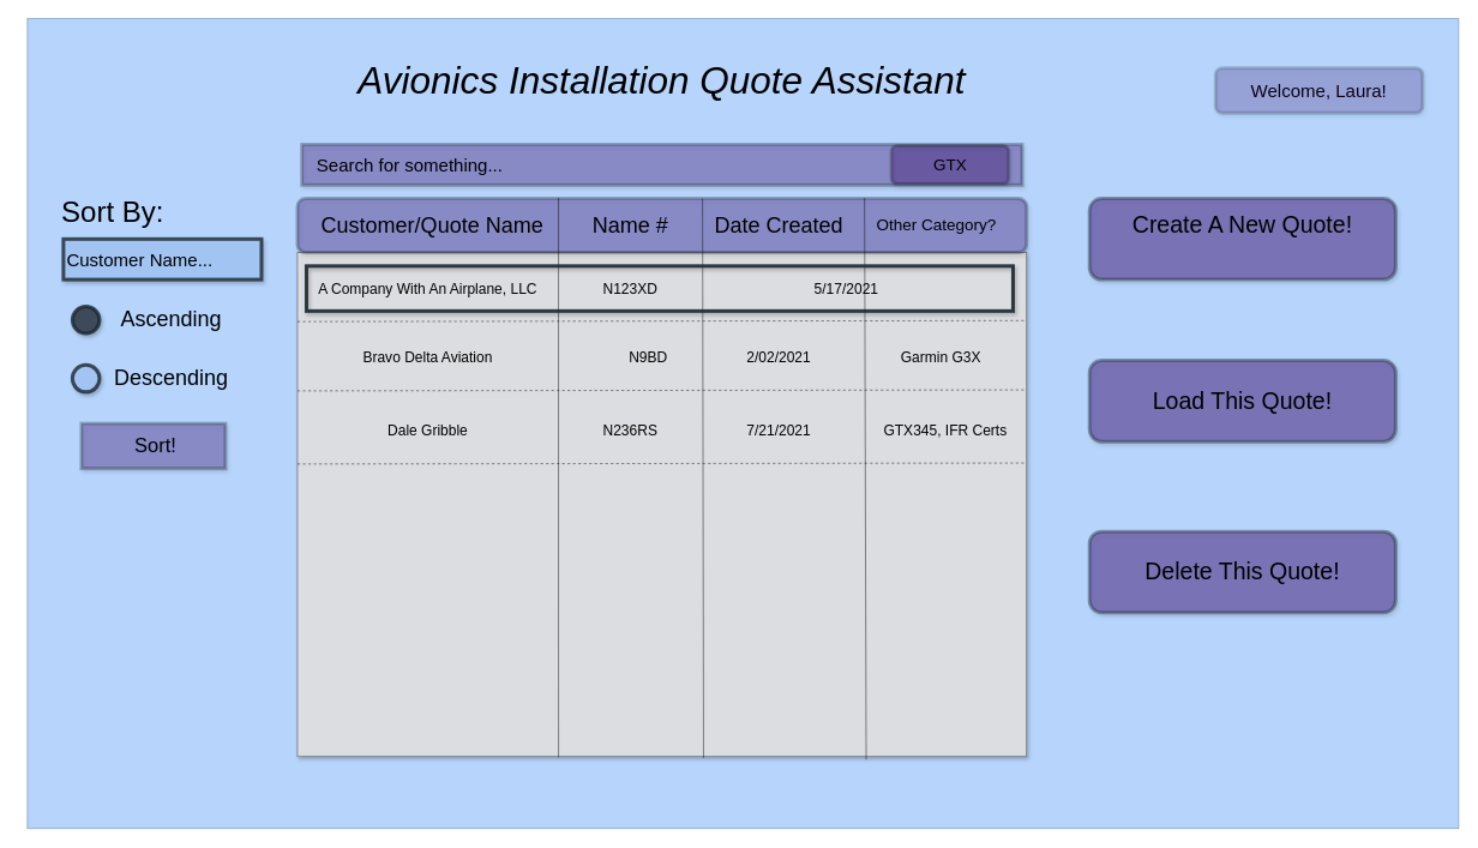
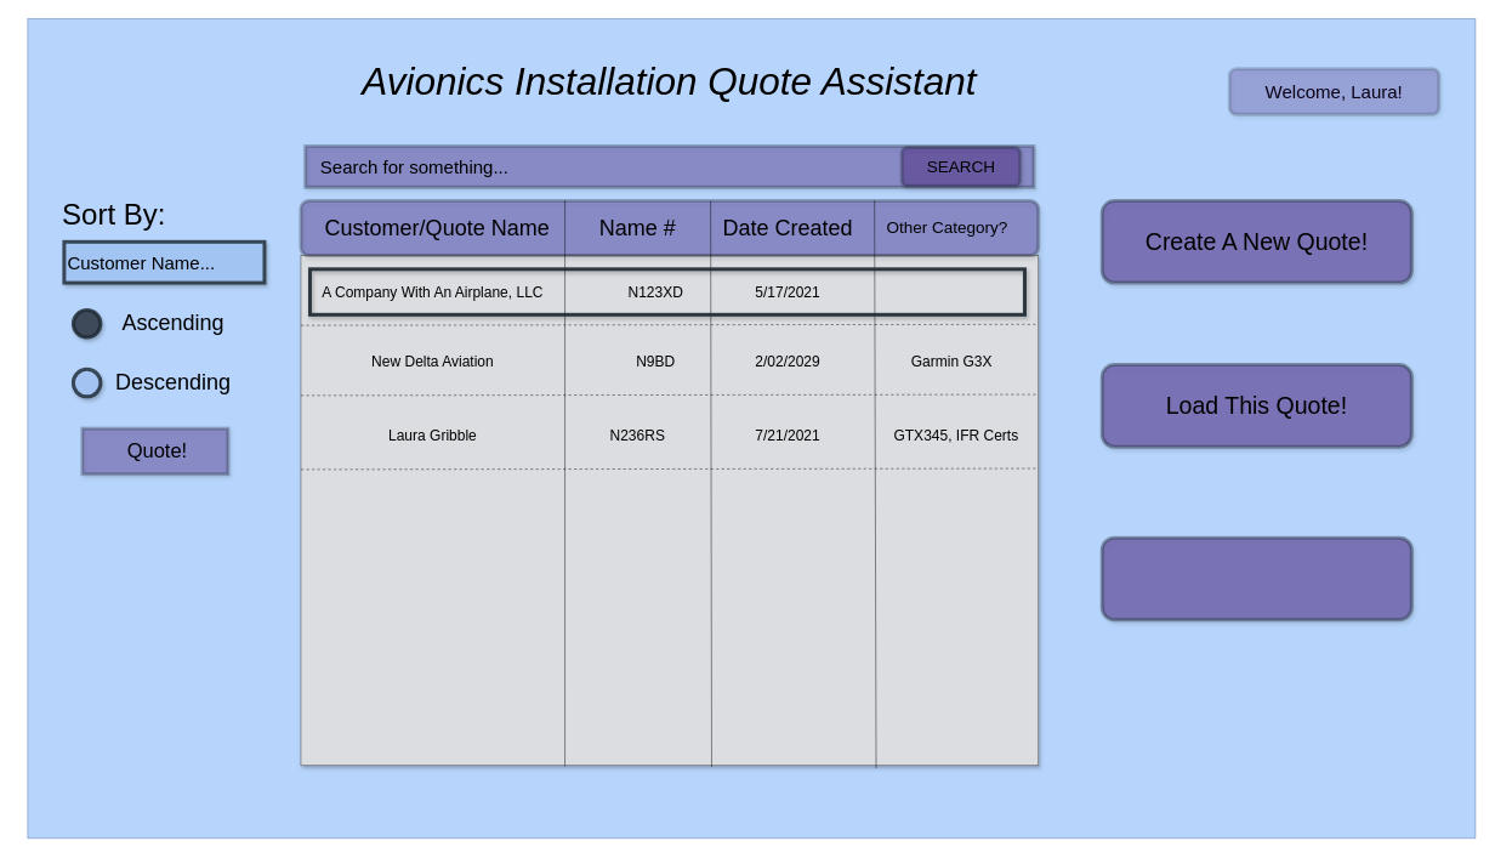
- <mxCell id="39" value="&lt;font style=&quot;font-size: 18px&quot;&gt;GTX&lt;/font&gt;" style="text;html=1;strokeColor=none;fillColor=none;align=center;verticalAlign=middle;whiteSpace=wrap;rounded=0;shadow=1;glass=0;sketch=0;opacity=30;" parent="1" vertex="1"><mxGeometry x="1012.5" y="157.5" width="85" height="50" as="geometry" /></mxCell>
+ <mxCell id="39" value="&lt;font style=&quot;font-size: 18px&quot;&gt;SEARCH&lt;/font&gt;" style="text;html=1;strokeColor=none;fillColor=none;align=center;verticalAlign=middle;whiteSpace=wrap;rounded=0;shadow=1;glass=0;sketch=0;opacity=30;" parent="1" vertex="1"><mxGeometry x="1012.5" y="157.5" width="85" height="50" as="geometry" /></mxCell>
- <mxCell id="48" value="&lt;font style=&quot;font-size: 26px&quot;&gt;Create A New Quote!&lt;br&gt;&lt;/font&gt;" style="text;html=1;strokeColor=none;fillColor=none;align=center;verticalAlign=middle;whiteSpace=wrap;rounded=0;shadow=1;glass=0;sketch=0;opacity=40;" vertex="1" parent="1"><mxGeometry x="1240" y="225" width="280" height="50" as="geometry" /></mxCell>
+ <mxCell id="48" value="&lt;font style=&quot;font-size: 26px&quot;&gt;Create A New Quote!&lt;br&gt;&lt;/font&gt;" style="text;html=1;strokeColor=none;fillColor=none;align=center;verticalAlign=middle;whiteSpace=wrap;rounded=0;shadow=1;glass=0;sketch=0;opacity=40;" vertex="1" parent="1"><mxGeometry x="1240" y="240" width="280" height="50" as="geometry" /></mxCell>
- <mxCell id="22" value="&lt;font style=&quot;font-size: 16px&quot;&gt;N123XD&lt;/font&gt;" style="text;html=1;strokeColor=none;fillColor=none;align=center;verticalAlign=middle;whiteSpace=wrap;rounded=0;shadow=1;glass=0;sketch=0;opacity=30;" parent="1" vertex="1"><mxGeometry x="635" y="300" width="130" height="40" as="geometry" /></mxCell>
+ <mxCell id="22" value="&lt;font style=&quot;font-size: 16px&quot;&gt;N123XD&lt;/font&gt;" style="text;html=1;strokeColor=none;fillColor=none;align=center;verticalAlign=middle;whiteSpace=wrap;rounded=0;shadow=1;glass=0;sketch=0;opacity=30;" parent="1" vertex="1"><mxGeometry x="655" y="300" width="130" height="40" as="geometry" /></mxCell>
- <mxCell id="23" value="&lt;font style=&quot;font-size: 16px&quot;&gt;5/17/2021&lt;/font&gt;" style="text;html=1;strokeColor=none;fillColor=none;align=center;verticalAlign=middle;whiteSpace=wrap;rounded=0;shadow=1;glass=0;sketch=0;opacity=30;" parent="1" vertex="1"><mxGeometry x="875" y="300" width="130" height="40" as="geometry" /></mxCell>
+ <mxCell id="23" value="&lt;font style=&quot;font-size: 16px&quot;&gt;5/17/2021&lt;/font&gt;" style="text;html=1;strokeColor=none;fillColor=none;align=center;verticalAlign=middle;whiteSpace=wrap;rounded=0;shadow=1;glass=0;sketch=0;opacity=30;" parent="1" vertex="1"><mxGeometry x="800" y="300" width="130" height="40" as="geometry" /></mxCell>
- <mxCell id="25" value="&lt;font style=&quot;font-size: 16px&quot;&gt;Bravo Delta Aviation&lt;br&gt;&lt;/font&gt;" style="text;html=1;strokeColor=none;fillColor=none;align=center;verticalAlign=middle;whiteSpace=wrap;rounded=0;shadow=1;glass=0;sketch=0;opacity=30;" parent="1" vertex="1"><mxGeometry x="340" y="367" width="270" height="60" as="geometry" /></mxCell>
+ <mxCell id="25" value="&lt;font style=&quot;font-size: 16px&quot;&gt;New Delta Aviation&lt;br&gt;&lt;/font&gt;" style="text;html=1;strokeColor=none;fillColor=none;align=center;verticalAlign=middle;whiteSpace=wrap;rounded=0;shadow=1;glass=0;sketch=0;opacity=30;" parent="1" vertex="1"><mxGeometry x="340" y="367" width="270" height="60" as="geometry" /></mxCell>
- <mxCell id="27" value="&lt;font style=&quot;font-size: 16px&quot;&gt;2/02/2021&lt;/font&gt;" style="text;html=1;strokeColor=none;fillColor=none;align=center;verticalAlign=middle;whiteSpace=wrap;rounded=0;shadow=1;glass=0;sketch=0;opacity=30;" parent="1" vertex="1"><mxGeometry x="800" y="377" width="130" height="40" as="geometry" /></mxCell>
+ <mxCell id="27" value="&lt;font style=&quot;font-size: 16px&quot;&gt;2/02/2029&lt;/font&gt;" style="text;html=1;strokeColor=none;fillColor=none;align=center;verticalAlign=middle;whiteSpace=wrap;rounded=0;shadow=1;glass=0;sketch=0;opacity=30;" parent="1" vertex="1"><mxGeometry x="800" y="377" width="130" height="40" as="geometry" /></mxCell>
- <mxCell id="30" value="&lt;font style=&quot;font-size: 16px&quot;&gt;Dale Gribble&lt;br&gt;&lt;/font&gt;" style="text;html=1;strokeColor=none;fillColor=none;align=center;verticalAlign=middle;whiteSpace=wrap;rounded=0;shadow=1;glass=0;sketch=0;opacity=30;" parent="1" vertex="1"><mxGeometry x="340" y="448.28" width="270" height="60" as="geometry" /></mxCell>
+ <mxCell id="30" value="&lt;font style=&quot;font-size: 16px&quot;&gt;Laura Gribble&lt;br&gt;&lt;/font&gt;" style="text;html=1;strokeColor=none;fillColor=none;align=center;verticalAlign=middle;whiteSpace=wrap;rounded=0;shadow=1;glass=0;sketch=0;opacity=30;" parent="1" vertex="1"><mxGeometry x="340" y="448.28" width="270" height="60" as="geometry" /></mxCell>
- <mxCell id="20" value="&lt;font style=&quot;font-size: 22px&quot;&gt;Sort!&lt;/font&gt;" style="text;html=1;strokeColor=none;fillColor=none;align=center;verticalAlign=middle;whiteSpace=wrap;rounded=0;shadow=1;glass=0;sketch=0;opacity=30;" parent="1" vertex="1"><mxGeometry x="105" y="475" width="135" height="40" as="geometry" /></mxCell>
+ <mxCell id="20" value="&lt;font style=&quot;font-size: 22px&quot;&gt;Quote!&lt;/font&gt;" style="text;html=1;strokeColor=none;fillColor=none;align=center;verticalAlign=middle;whiteSpace=wrap;rounded=0;shadow=1;glass=0;sketch=0;opacity=30;" parent="1" vertex="1"><mxGeometry x="105" y="475" width="135" height="40" as="geometry" /></mxCell>
- <mxCell id="44" value="&lt;font style=&quot;font-size: 26px&quot;&gt;Delete This Quote!&lt;br&gt;&lt;/font&gt;" style="text;html=1;strokeColor=none;fillColor=none;align=center;verticalAlign=middle;whiteSpace=wrap;rounded=0;shadow=1;glass=0;sketch=0;opacity=40;" parent="1" vertex="1"><mxGeometry x="1240" y="610" width="280" height="50" as="geometry" /></mxCell>
